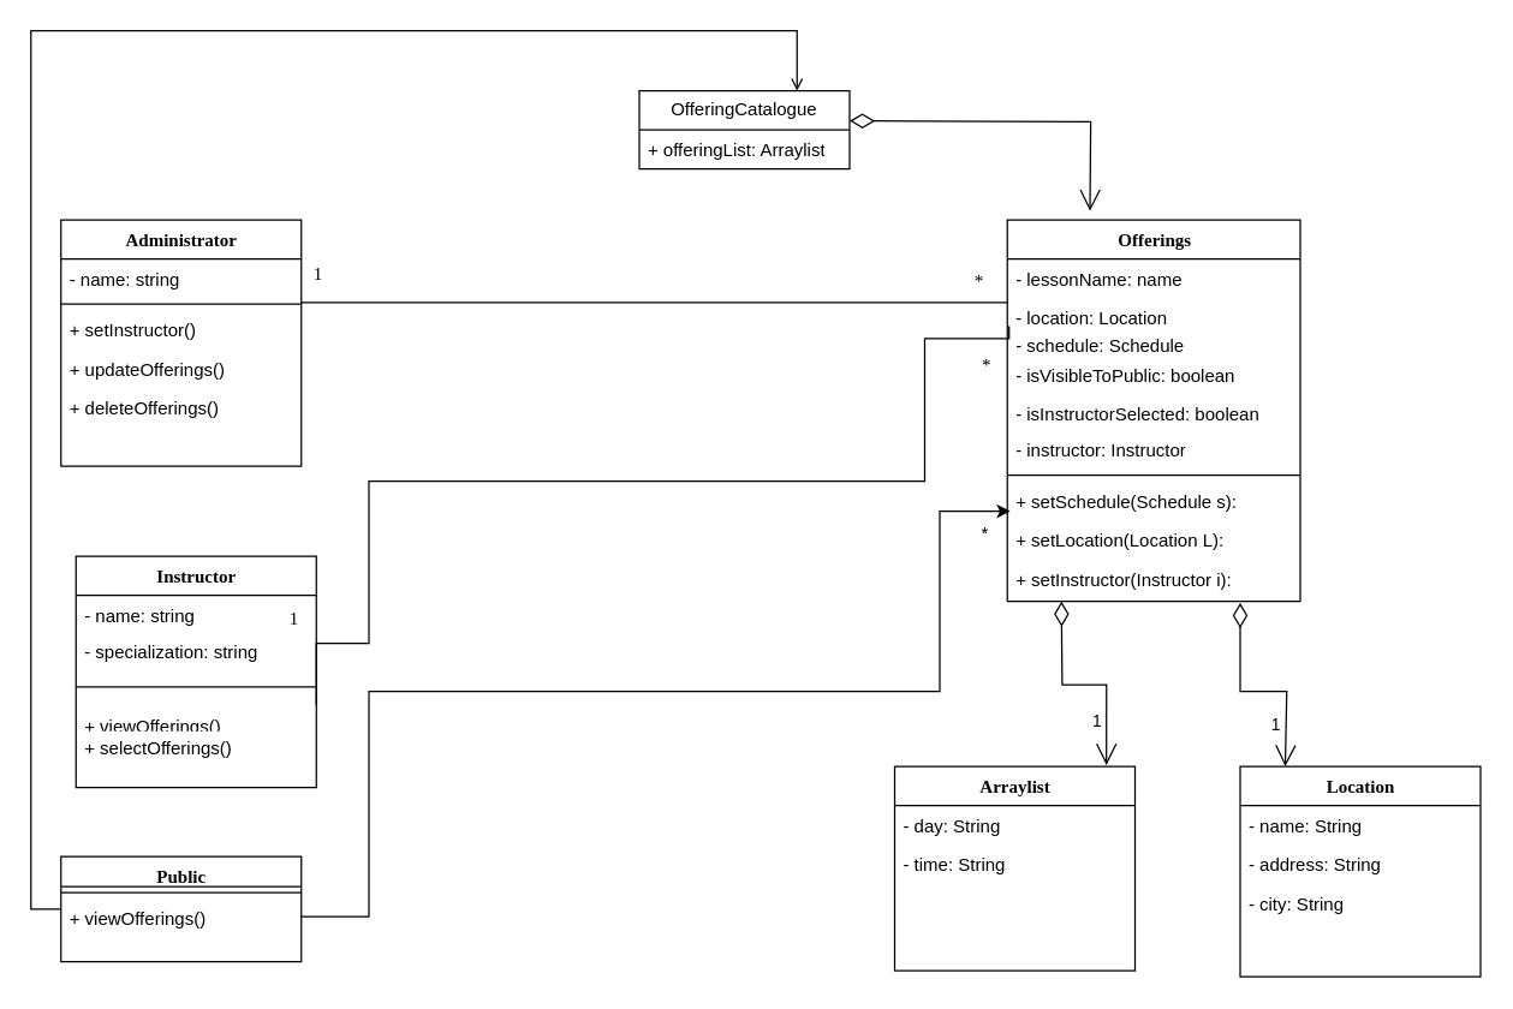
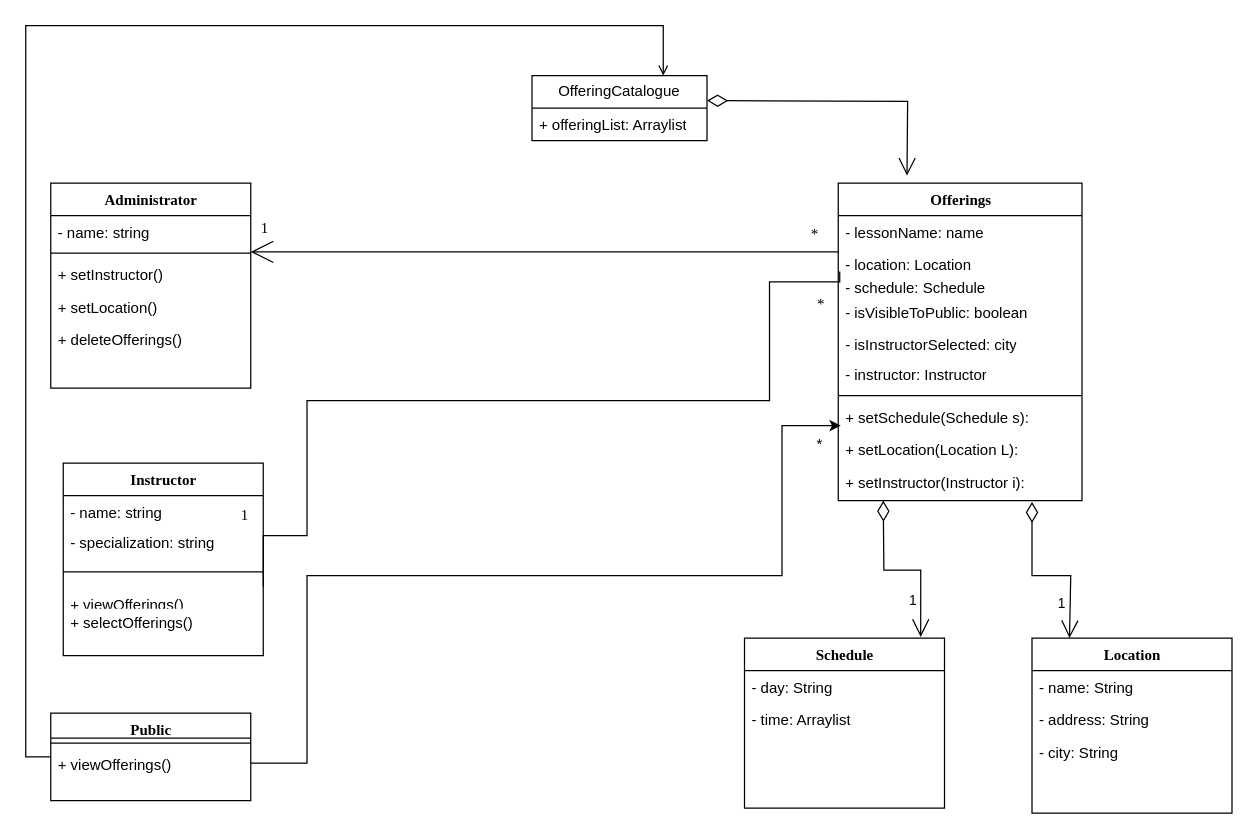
- <mxCell id="8" style="edgeStyle=orthogonalEdgeStyle;rounded=0;html=1;labelBackgroundColor=none;startArrow=none;startFill=0;startSize=8;endArrow=none;endFill=0;endSize=16;fontFamily=Verdana;fontSize=12;" parent="1" source="11" target="2" edge="1"><mxGeometry relative="1" as="geometry"><Array as="points"><mxPoint x="570" y="201" /><mxPoint x="570" y="201" /></Array></mxGeometry></mxCell>
+ <mxCell id="8" style="edgeStyle=orthogonalEdgeStyle;rounded=0;html=1;labelBackgroundColor=none;startArrow=none;startFill=0;startSize=8;endArrow=open;endFill=0;endSize=16;fontFamily=Verdana;fontSize=12;" parent="1" source="11" target="2" edge="1"><mxGeometry relative="1" as="geometry"><Array as="points"><mxPoint x="570" y="201" /><mxPoint x="570" y="201" /></Array></mxGeometry></mxCell>
- <mxCell id="6" value="&lt;div&gt;+ updateOfferings()&lt;/div&gt;&lt;div&gt;&lt;br&gt;&lt;/div&gt;" style="text;html=1;strokeColor=none;fillColor=none;align=left;verticalAlign=top;spacingLeft=4;spacingRight=4;whiteSpace=wrap;overflow=hidden;rotatable=0;points=[[0,0.5],[1,0.5]];portConstraint=eastwest;" vertex="1" parent="2"><mxGeometry y="86" width="160" height="26" as="geometry" /></mxCell>
+ <mxCell id="6" value="&lt;div&gt;+ setLocation()&lt;/div&gt;&lt;div&gt;&lt;br&gt;&lt;/div&gt;" style="text;html=1;strokeColor=none;fillColor=none;align=left;verticalAlign=top;spacingLeft=4;spacingRight=4;whiteSpace=wrap;overflow=hidden;rotatable=0;points=[[0,0.5],[1,0.5]];portConstraint=eastwest;" vertex="1" parent="2"><mxGeometry y="86" width="160" height="26" as="geometry" /></mxCell>
- <mxCell id="16" value="- isInstructorSelected: boolean" style="text;html=1;strokeColor=none;fillColor=none;align=left;verticalAlign=top;spacingLeft=4;spacingRight=4;whiteSpace=wrap;overflow=hidden;rotatable=0;points=[[0,0.5],[1,0.5]];portConstraint=eastwest;" vertex="1" parent="11"><mxGeometry y="116" width="195" height="24" as="geometry" /></mxCell>
+ <mxCell id="16" value="- isInstructorSelected: city" style="text;html=1;strokeColor=none;fillColor=none;align=left;verticalAlign=top;spacingLeft=4;spacingRight=4;whiteSpace=wrap;overflow=hidden;rotatable=0;points=[[0,0.5],[1,0.5]];portConstraint=eastwest;" vertex="1" parent="11"><mxGeometry y="116" width="195" height="24" as="geometry" /></mxCell>
- <mxCell id="37" value="Arraylist" style="swimlane;html=1;fontStyle=1;align=center;verticalAlign=top;childLayout=stackLayout;horizontal=1;startSize=26;horizontalStack=0;resizeParent=1;resizeLast=0;collapsible=1;marginBottom=0;swimlaneFillColor=#ffffff;rounded=0;shadow=0;comic=0;labelBackgroundColor=none;strokeWidth=1;fillColor=none;fontFamily=Verdana;fontSize=12" vertex="1" parent="1"><mxGeometry x="595" y="510" width="160" height="136" as="geometry" /></mxCell>
+ <mxCell id="37" value="Schedule" style="swimlane;html=1;fontStyle=1;align=center;verticalAlign=top;childLayout=stackLayout;horizontal=1;startSize=26;horizontalStack=0;resizeParent=1;resizeLast=0;collapsible=1;marginBottom=0;swimlaneFillColor=#ffffff;rounded=0;shadow=0;comic=0;labelBackgroundColor=none;strokeWidth=1;fillColor=none;fontFamily=Verdana;fontSize=12" vertex="1" parent="1"><mxGeometry x="595" y="510" width="160" height="136" as="geometry" /></mxCell>
- <mxCell id="39" value="- time: String" style="text;html=1;strokeColor=none;fillColor=none;align=left;verticalAlign=top;spacingLeft=4;spacingRight=4;whiteSpace=wrap;overflow=hidden;rotatable=0;points=[[0,0.5],[1,0.5]];portConstraint=eastwest;" vertex="1" parent="37"><mxGeometry y="52" width="160" height="26" as="geometry" /></mxCell>
+ <mxCell id="39" value="- time: Arraylist" style="text;html=1;strokeColor=none;fillColor=none;align=left;verticalAlign=top;spacingLeft=4;spacingRight=4;whiteSpace=wrap;overflow=hidden;rotatable=0;points=[[0,0.5],[1,0.5]];portConstraint=eastwest;" vertex="1" parent="37"><mxGeometry y="52" width="160" height="26" as="geometry" /></mxCell>
